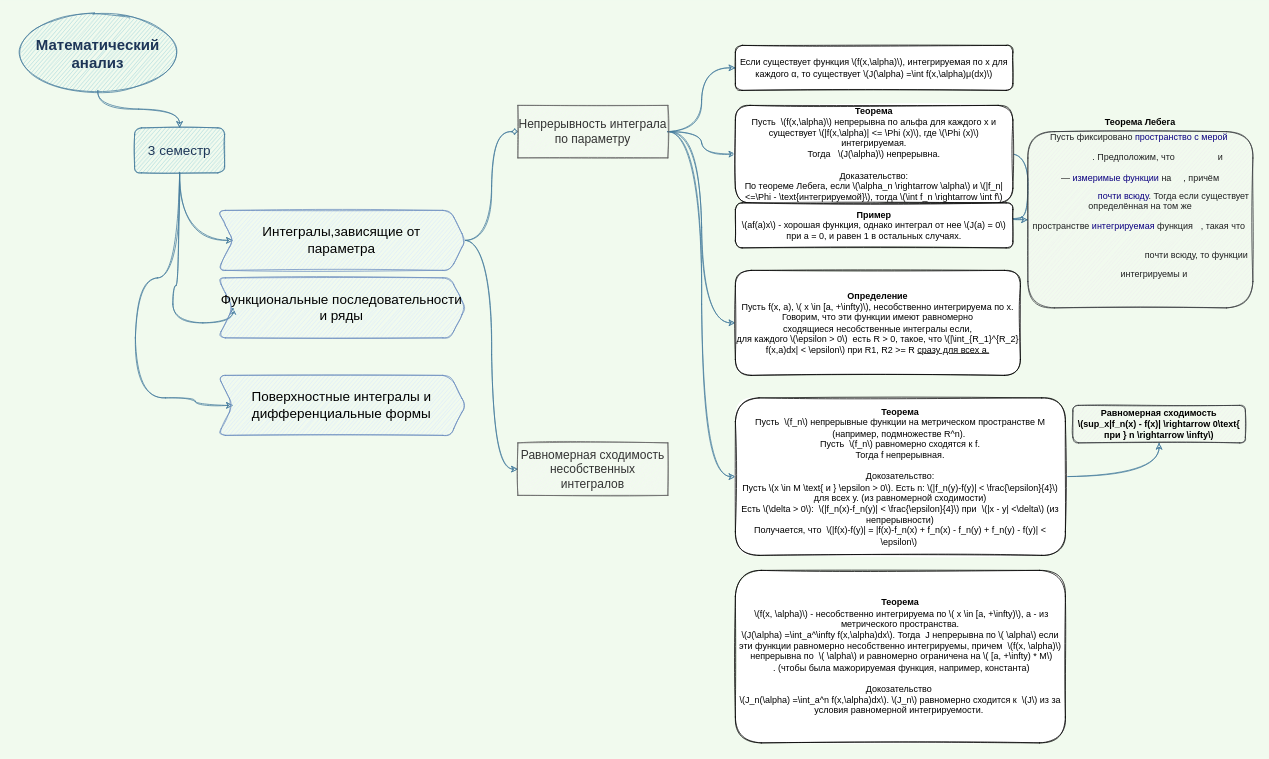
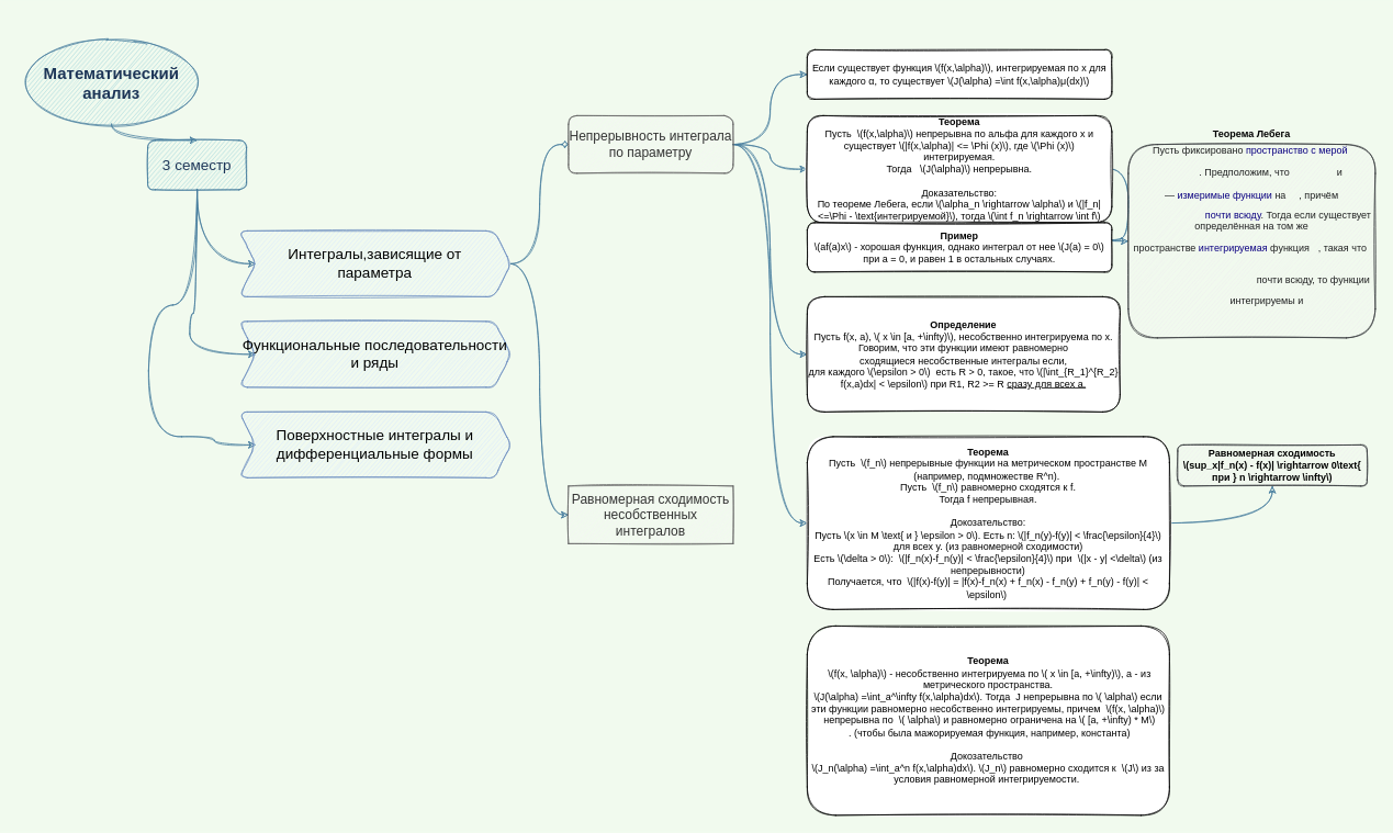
- <mxCell id="3" value="&lt;font size=&quot;1&quot;&gt;&lt;b style=&quot;font-size: 20px&quot;&gt;Математический анализ&lt;/b&gt;&lt;/font&gt;" style="ellipse;whiteSpace=wrap;html=1;fillColor=#A8DADC;strokeColor=#457B9D;fontColor=#1D3557;rounded=1;sketch=1;" parent="1" vertex="1"><mxGeometry width="220" height="100" as="geometry" x="20" y="20" /></mxCell>
+ <mxCell id="3" value="&lt;font size=&quot;1&quot;&gt;&lt;b style=&quot;font-size: 20px&quot;&gt;Математический анализ&lt;/b&gt;&lt;/font&gt;" style="ellipse;whiteSpace=wrap;html=1;fillColor=#A8DADC;strokeColor=#457B9D;fontColor=#1D3557;rounded=1;sketch=1;" parent="1" vertex="1"><mxGeometry x="25" y="50" width="220" height="100" as="geometry" /></mxCell>
- <mxCell id="17" value="&lt;font style=&quot;font-size: 16px&quot;&gt;Непрерывность интеграла по параметру&lt;/font&gt;" style="rounded=0;whiteSpace=wrap;html=1;sketch=1;strokeColor=#666666;fillColor=#f5f5f5;fontColor=#333333;" parent="1" vertex="1"><mxGeometry x="690" y="140" width="200" height="70" as="geometry" /></mxCell>
+ <mxCell id="17" value="&lt;font style=&quot;font-size: 16px&quot;&gt;Непрерывность интеграла по параметру&lt;/font&gt;" style="whiteSpace=wrap;html=1;sketch=1;strokeColor=#666666;fillColor=#f5f5f5;fontColor=#333333;rounded=1;" parent="1" vertex="1"><mxGeometry x="690" y="140" width="200" height="70" as="geometry" /></mxCell>
- <mxCell id="11" value="&lt;font style=&quot;font-size: 18px&quot;&gt;Функциональные последовательности и ряды&lt;/font&gt;" style="shape=step;perimeter=stepPerimeter;whiteSpace=wrap;html=1;fixedSize=1;rounded=1;strokeColor=#6c8ebf;fillColor=#dae8fc;sketch=1;" parent="1" vertex="1"><mxGeometry x="290" y="370" width="330" height="80" as="geometry" /></mxCell>
+ <mxCell id="11" value="&lt;font style=&quot;font-size: 18px&quot;&gt;Функциональные последовательности и ряды&lt;/font&gt;" style="shape=step;perimeter=stepPerimeter;whiteSpace=wrap;html=1;fixedSize=1;rounded=1;strokeColor=#6c8ebf;fillColor=#dae8fc;sketch=1;" parent="1" vertex="1"><mxGeometry x="290" y="390" width="330" height="80" as="geometry" /></mxCell>
